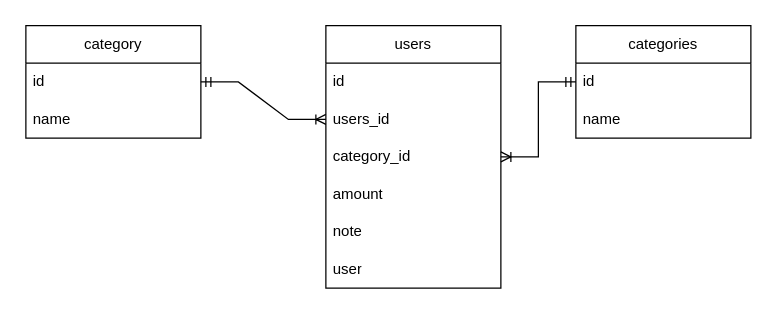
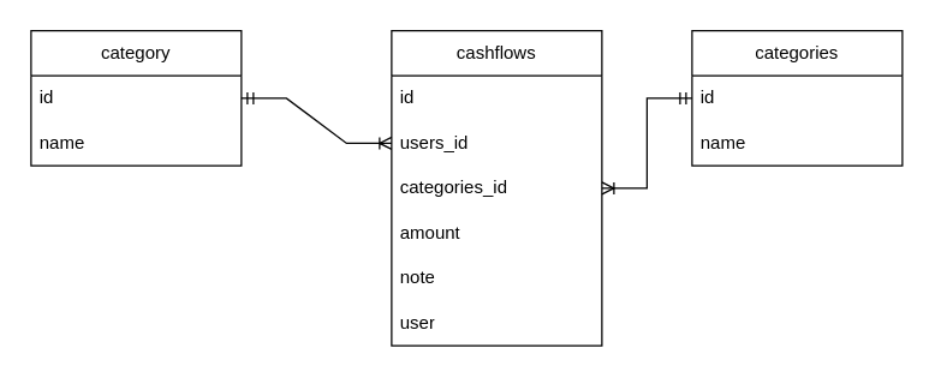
- <mxCell id="5" value="users" style="swimlane;fontStyle=0;childLayout=stackLayout;horizontal=1;startSize=30;horizontalStack=0;resizeParent=1;resizeParentMax=0;resizeLast=0;collapsible=1;marginBottom=0;whiteSpace=wrap;html=1;" vertex="1" parent="1"><mxGeometry x="260" y="20" width="140" height="210" as="geometry"><mxRectangle x="540" y="110" width="90" height="30" as="alternateBounds" /></mxGeometry></mxCell>
+ <mxCell id="5" value="cashflows" style="swimlane;fontStyle=0;childLayout=stackLayout;horizontal=1;startSize=30;horizontalStack=0;resizeParent=1;resizeParentMax=0;resizeLast=0;collapsible=1;marginBottom=0;whiteSpace=wrap;html=1;" vertex="1" parent="1"><mxGeometry x="260" y="20" width="140" height="210" as="geometry"><mxRectangle x="540" y="110" width="90" height="30" as="alternateBounds" /></mxGeometry></mxCell>
- <mxCell id="8" value="category_id" style="text;strokeColor=none;fillColor=none;align=left;verticalAlign=middle;spacingLeft=4;spacingRight=4;overflow=hidden;points=[[0,0.5],[1,0.5]];portConstraint=eastwest;rotatable=0;whiteSpace=wrap;html=1;" vertex="1" parent="5"><mxGeometry y="90" width="140" height="30" as="geometry" /></mxCell>
+ <mxCell id="8" value="categories_id" style="text;strokeColor=none;fillColor=none;align=left;verticalAlign=middle;spacingLeft=4;spacingRight=4;overflow=hidden;points=[[0,0.5],[1,0.5]];portConstraint=eastwest;rotatable=0;whiteSpace=wrap;html=1;" vertex="1" parent="5"><mxGeometry y="90" width="140" height="30" as="geometry" /></mxCell>
